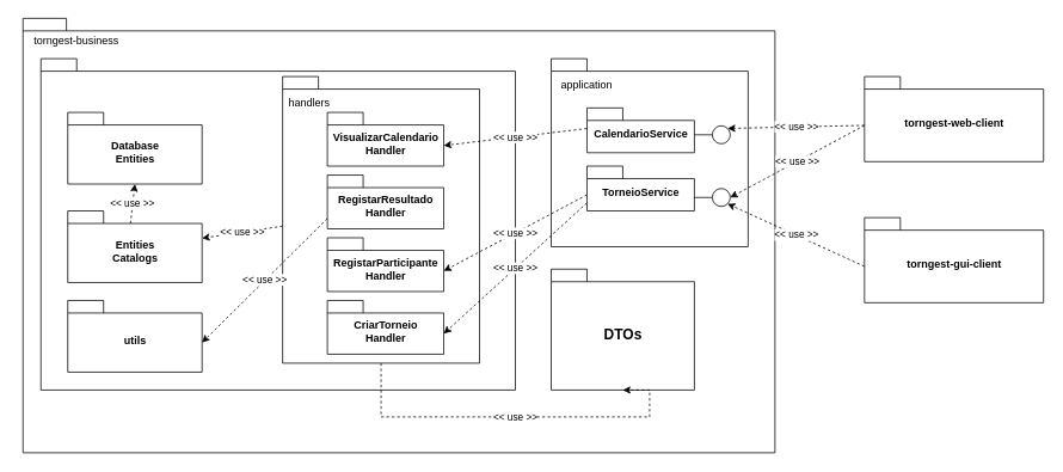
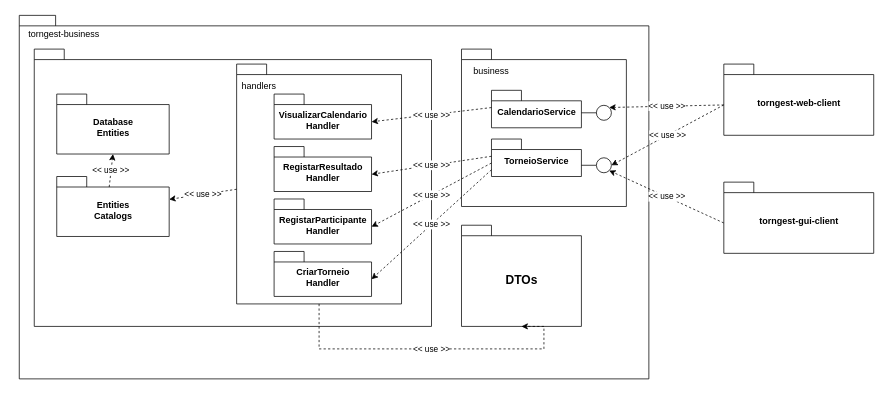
- <mxCell id="17" value="application" style="text;html=1;strokeColor=none;fillColor=none;align=center;verticalAlign=middle;whiteSpace=wrap;rounded=0;" parent="15" vertex="1"><mxGeometry x="20" y="20" width="40" height="20" as="geometry" /></mxCell>
+ <mxCell id="17" value="business" style="text;html=1;strokeColor=none;fillColor=none;align=center;verticalAlign=middle;whiteSpace=wrap;rounded=0;" parent="15" vertex="1"><mxGeometry x="20" y="20" width="40" height="20" as="geometry" /></mxCell>
+ <mxCell id="24" value="&amp;lt;&amp;lt; use &amp;gt;&amp;gt;" style="endArrow=classic;html=1;dashed=1;exitX=0;exitY=0;exitDx=0;exitDy=23;exitPerimeter=0;entryX=0;entryY=0;entryDx=130;entryDy=37;entryPerimeter=0;" parent="1" source="19" target="9" edge="1"><mxGeometry width="50" height="50" relative="1" as="geometry"><mxPoint x="45" y="645" as="sourcePoint" /><mxPoint x="95" y="595" as="targetPoint" /></mxGeometry></mxCell>
- <mxCell id="32" value="&amp;lt;&amp;lt; use &amp;gt;&amp;gt;" style="rounded=0;orthogonalLoop=1;jettySize=auto;html=1;exitX=0;exitY=0;exitDx=0;exitDy=48.5;exitPerimeter=0;entryX=0;entryY=0;entryDx=150;entryDy=47;entryPerimeter=0;dashed=1;" parent="1" source="9" target="31" edge="1"><mxGeometry relative="1" as="geometry" /></mxCell>
- <mxCell id="31" value="utils" style="shape=folder;fontStyle=1;spacingTop=10;tabWidth=40;tabHeight=14;tabPosition=left;html=1;" parent="1" vertex="1"><mxGeometry x="75" y="335" width="150" height="80" as="geometry" /></mxCell>
